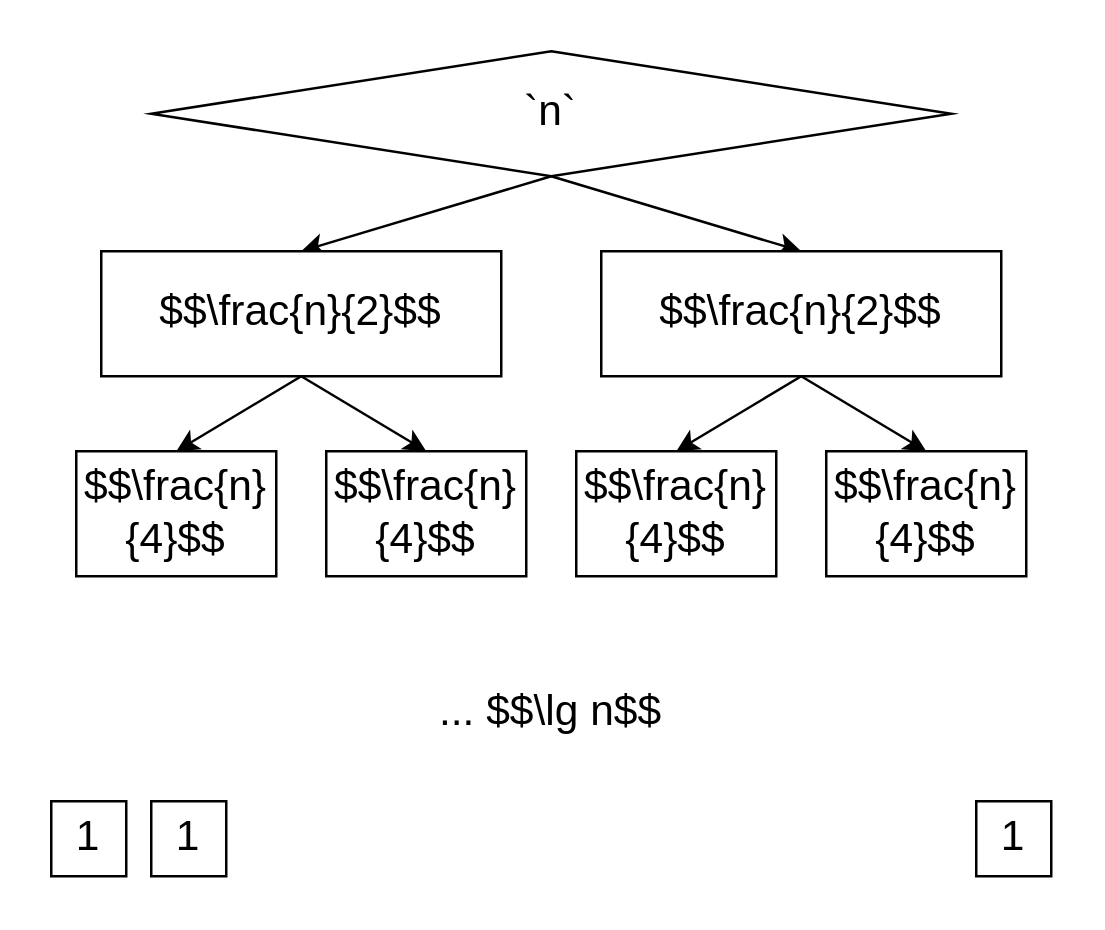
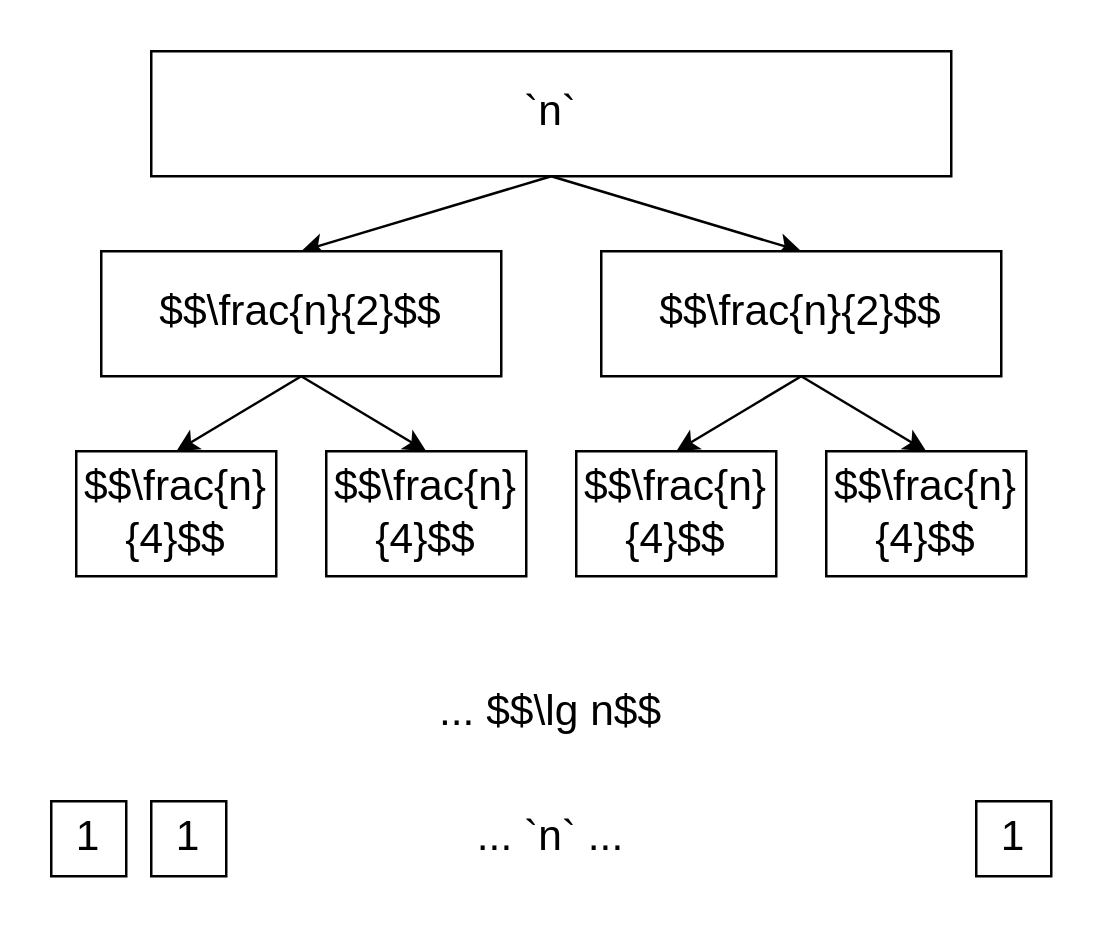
- <mxCell id="4" value="`n`" style="rhombus;whiteSpace=wrap;html=1;fontSize=17;" vertex="1" parent="1"><mxGeometry x="60" y="20" width="320" height="50" as="geometry" /></mxCell>
+ <mxCell id="4" value="`n`" style="rounded=0;whiteSpace=wrap;html=1;fontSize=17;" vertex="1" parent="1"><mxGeometry x="60" y="20" width="320" height="50" as="geometry" /></mxCell>
+ <mxCell id="19" value="... `n` ..." style="text;html=1;strokeColor=none;fillColor=none;align=center;verticalAlign=middle;whiteSpace=wrap;rounded=0;fontSize=17;" vertex="1" parent="1"><mxGeometry x="130" y="320" width="180" height="30" as="geometry" /></mxCell>
